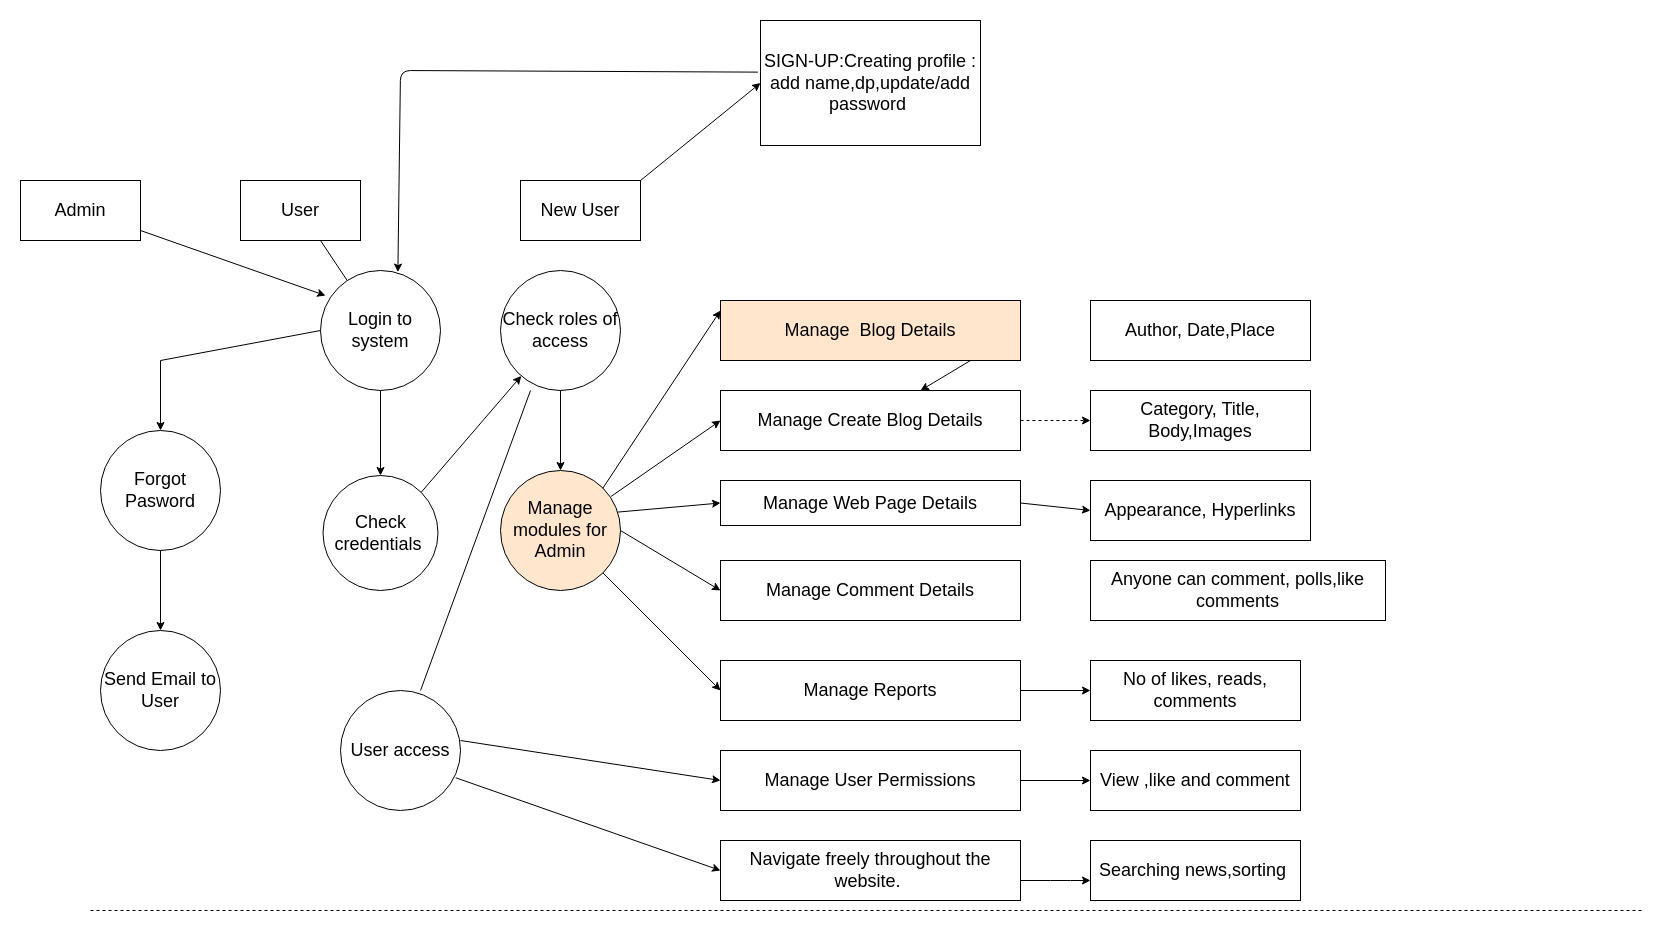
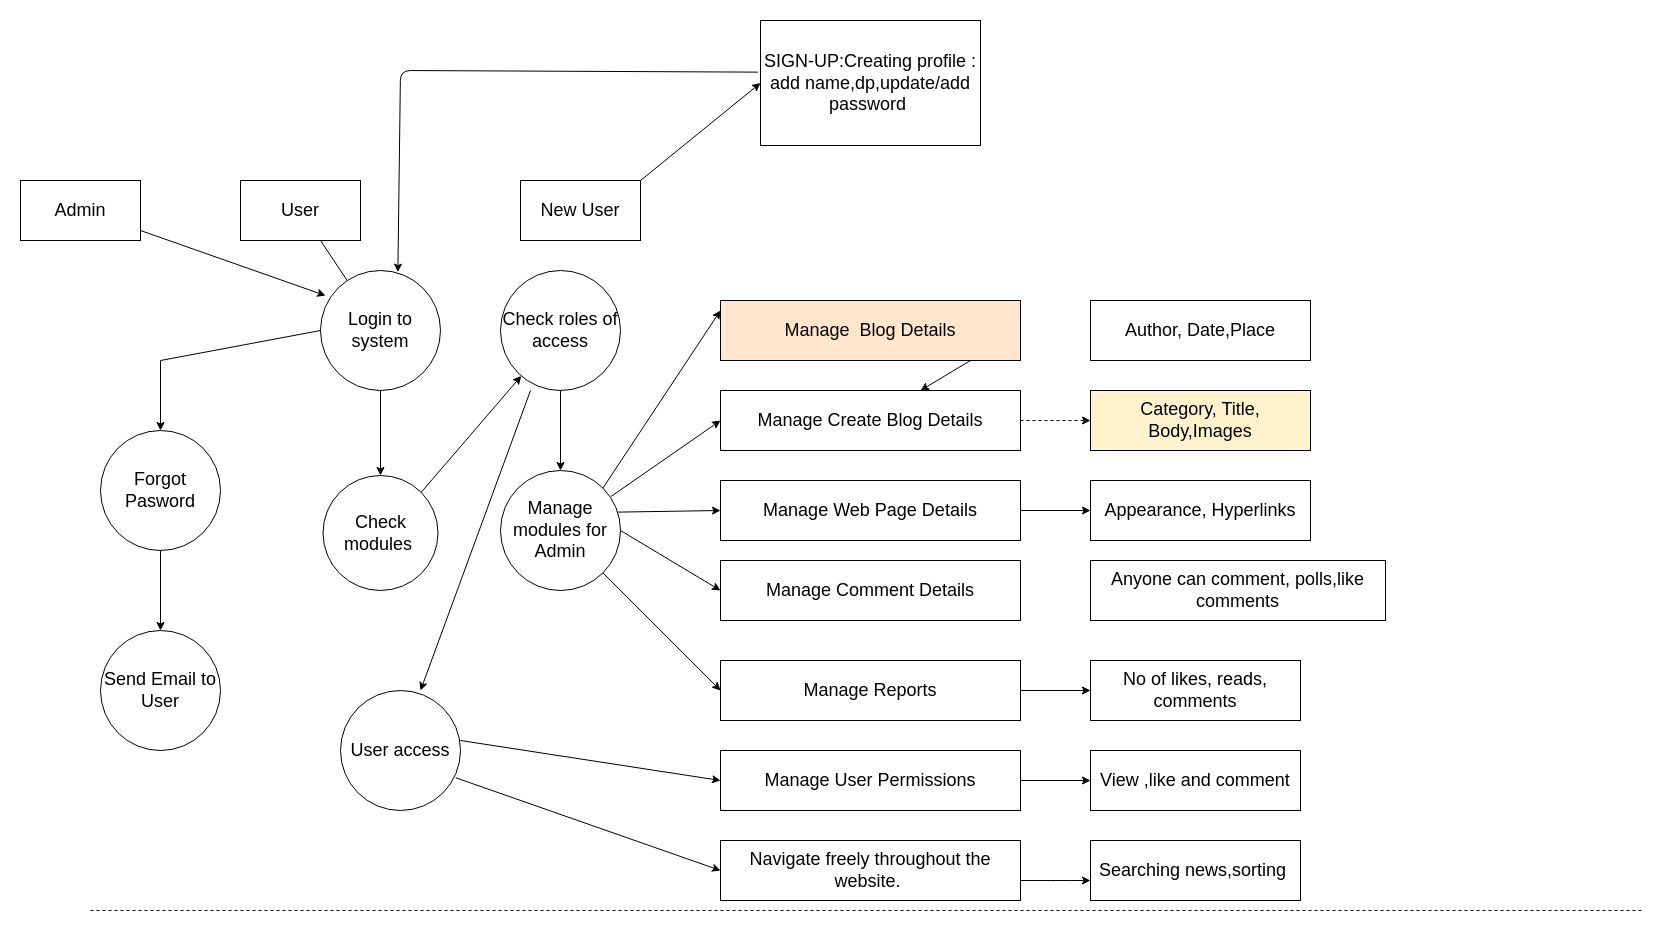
- <mxCell id="27" value="Category, Title, Body,Images" style="rounded=0;whiteSpace=wrap;html=1;fontSize=18;" parent="1" vertex="1"><mxGeometry x="1090" y="390" width="220" height="60" as="geometry" /></mxCell>
+ <mxCell id="27" value="Category, Title, Body,Images" style="rounded=0;whiteSpace=wrap;html=1;fontSize=18;fillColor=#fff2cc;" parent="1" vertex="1"><mxGeometry x="1090" y="390" width="220" height="60" as="geometry" /></mxCell>
- <mxCell id="24" value="Manage Web Page Details" style="rounded=0;whiteSpace=wrap;html=1;fontSize=18;" parent="1" vertex="1"><mxGeometry x="720" y="480" width="300" height="45" as="geometry" /></mxCell>
+ <mxCell id="24" value="Manage Web Page Details" style="rounded=0;whiteSpace=wrap;html=1;fontSize=18;" parent="1" vertex="1"><mxGeometry x="720" y="480" width="300" height="60" as="geometry" /></mxCell>
- <mxCell id="16" value="Manage modules for Admin" style="ellipse;whiteSpace=wrap;html=1;aspect=fixed;fontSize=18;fillColor=#ffe6cc;" parent="1" vertex="1"><mxGeometry x="500" y="470" width="120" height="120" as="geometry" /></mxCell>
+ <mxCell id="16" value="Manage modules for Admin" style="ellipse;whiteSpace=wrap;html=1;aspect=fixed;fontSize=18;" parent="1" vertex="1"><mxGeometry x="500" y="470" width="120" height="120" as="geometry" /></mxCell>
- <mxCell id="9" value="Check credentials&amp;nbsp;" style="ellipse;whiteSpace=wrap;html=1;aspect=fixed;fontSize=18;" parent="1" vertex="1"><mxGeometry x="322.5" y="475" width="115" height="115" as="geometry" /></mxCell>
+ <mxCell id="9" value="Check modules&amp;nbsp;" style="ellipse;whiteSpace=wrap;html=1;aspect=fixed;fontSize=18;" parent="1" vertex="1"><mxGeometry x="322.5" y="475" width="115" height="115" as="geometry" /></mxCell>
- <mxCell id="42" value="" style="endArrow=none;html=1;fontSize=18;exitX=0.25;exitY=1;exitDx=0;exitDy=0;exitPerimeter=0;entryX=0.667;entryY=0;entryDx=0;entryDy=0;entryPerimeter=0;" parent="1" source="11" target="40" edge="1"><mxGeometry width="50" height="50" relative="1" as="geometry"><mxPoint x="410" y="670" as="sourcePoint" /><mxPoint x="460" y="620" as="targetPoint" /></mxGeometry></mxCell>
+ <mxCell id="42" value="" style="endArrow=classic;html=1;fontSize=18;exitX=0.25;exitY=1;exitDx=0;exitDy=0;exitPerimeter=0;entryX=0.667;entryY=0;entryDx=0;entryDy=0;entryPerimeter=0;" parent="1" source="11" target="40" edge="1"><mxGeometry width="50" height="50" relative="1" as="geometry"><mxPoint x="410" y="670" as="sourcePoint" /><mxPoint x="460" y="620" as="targetPoint" /></mxGeometry></mxCell>
